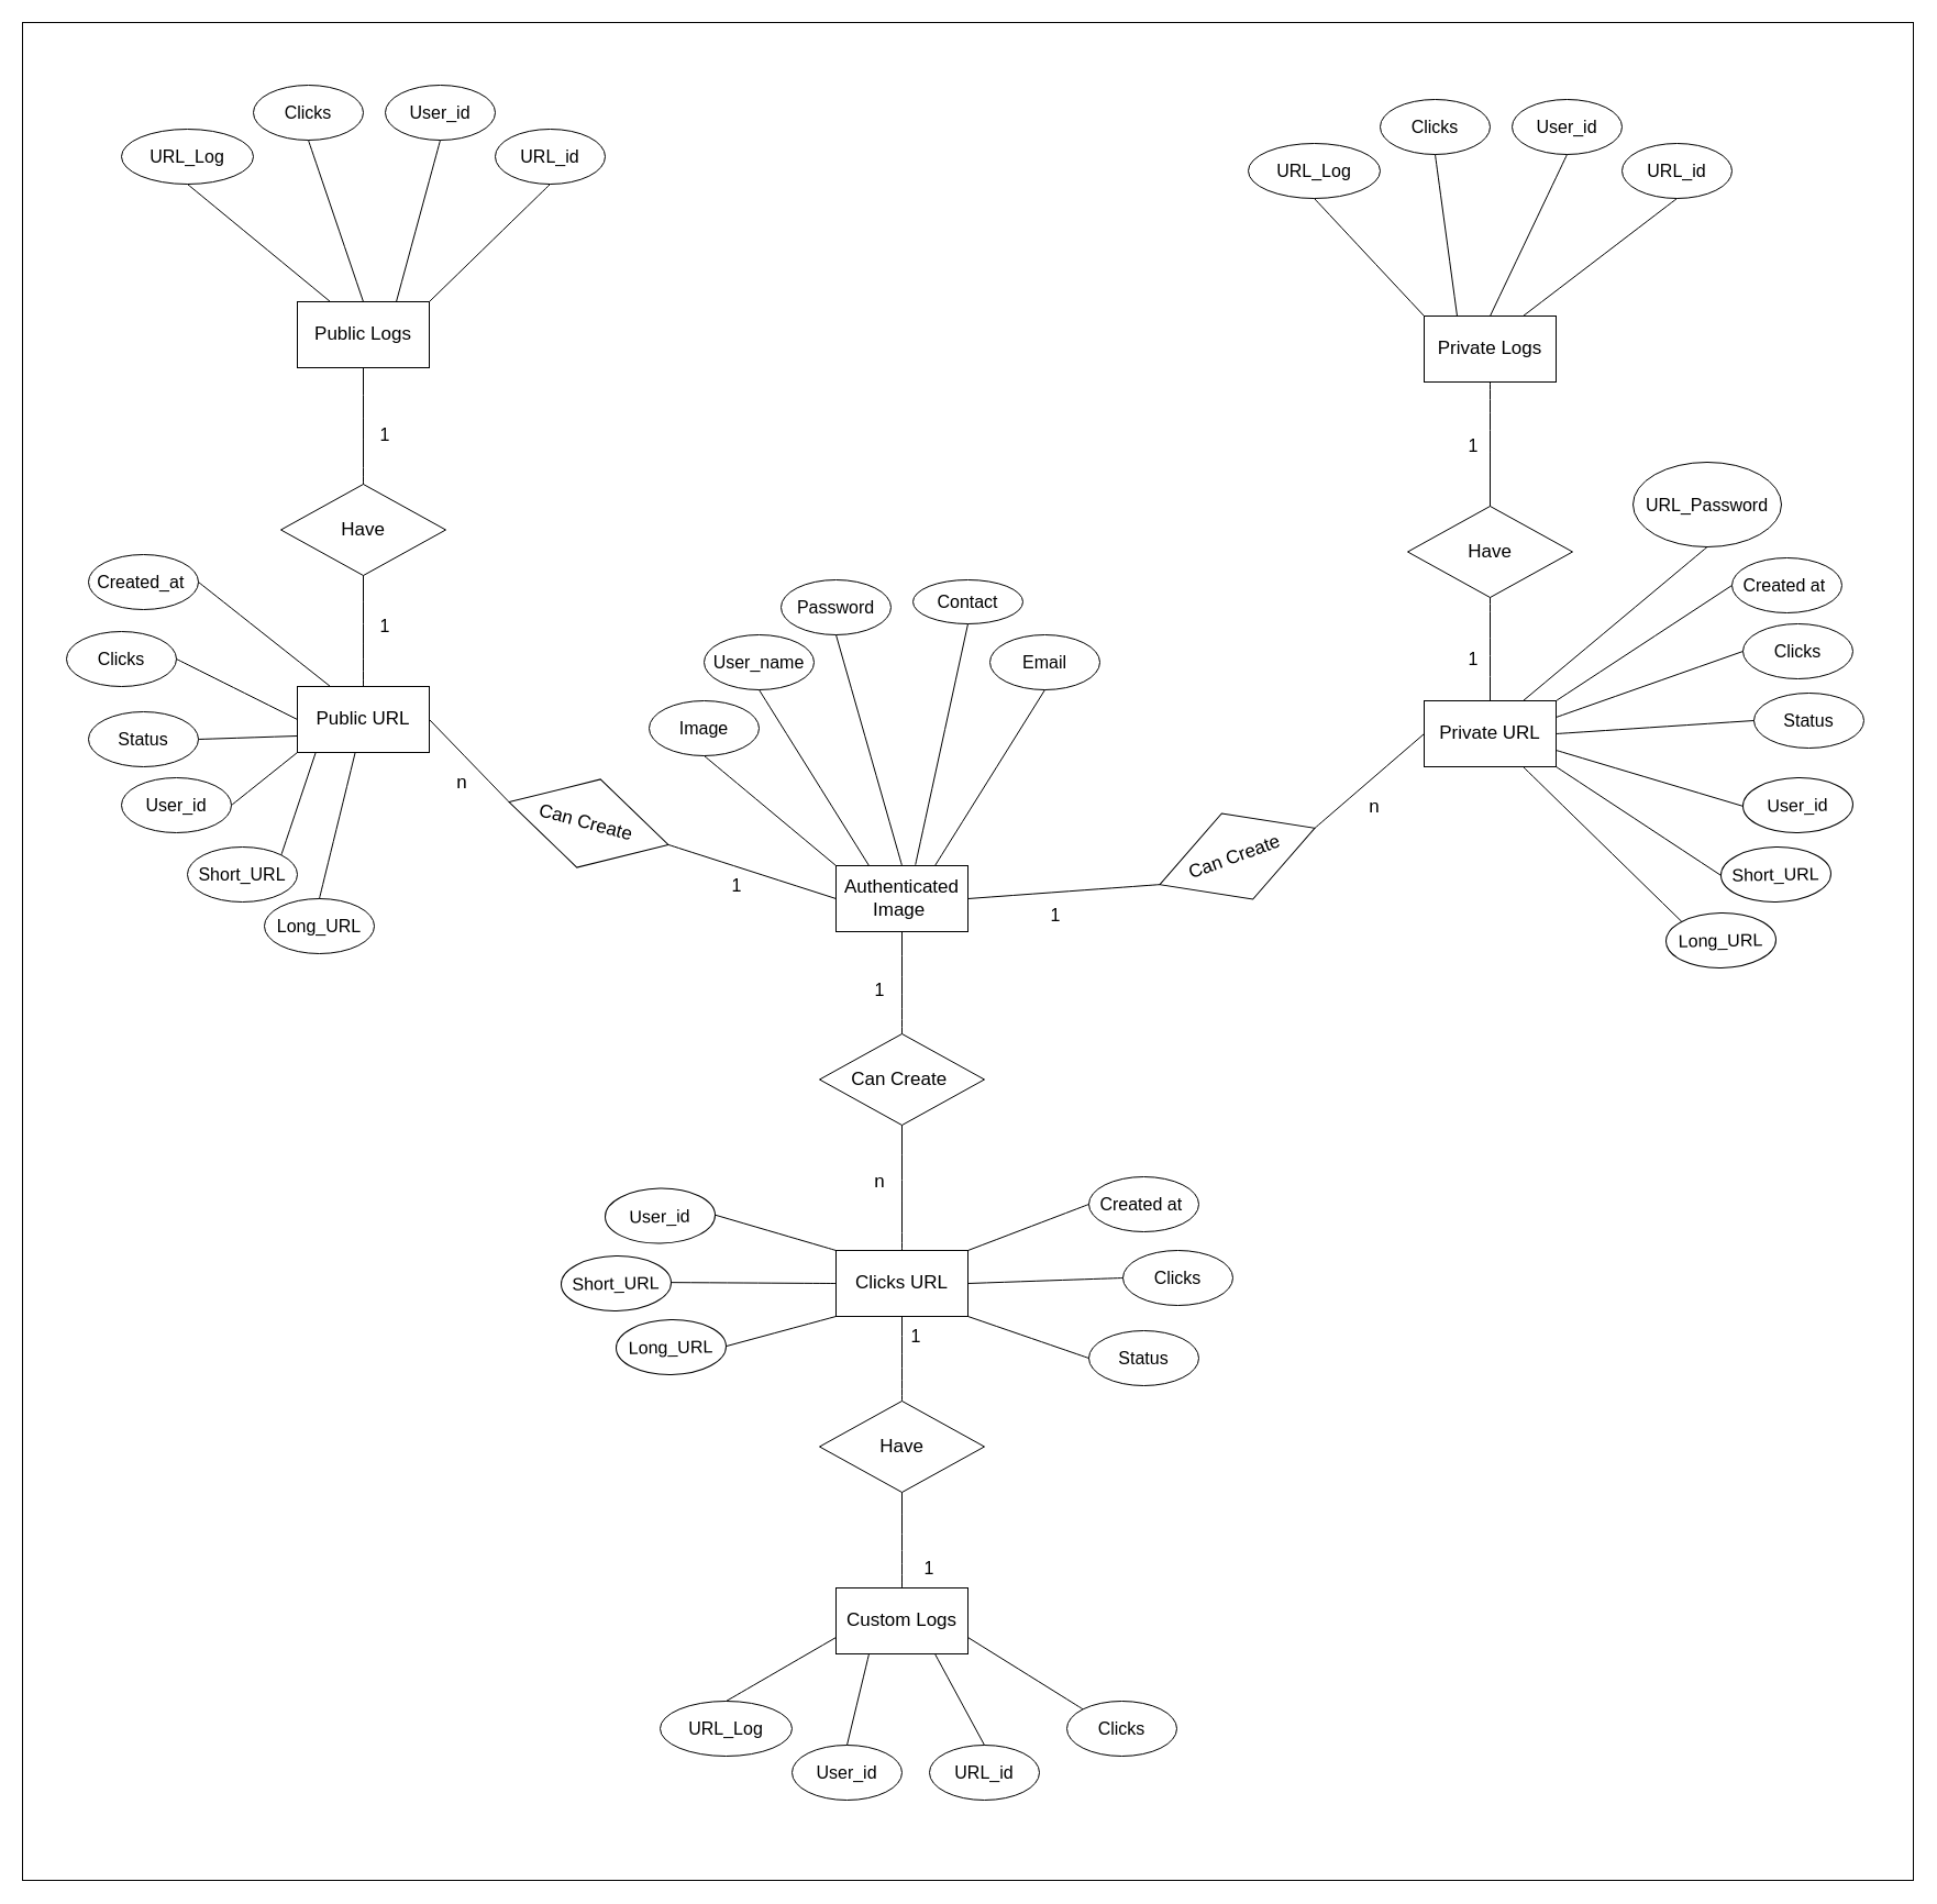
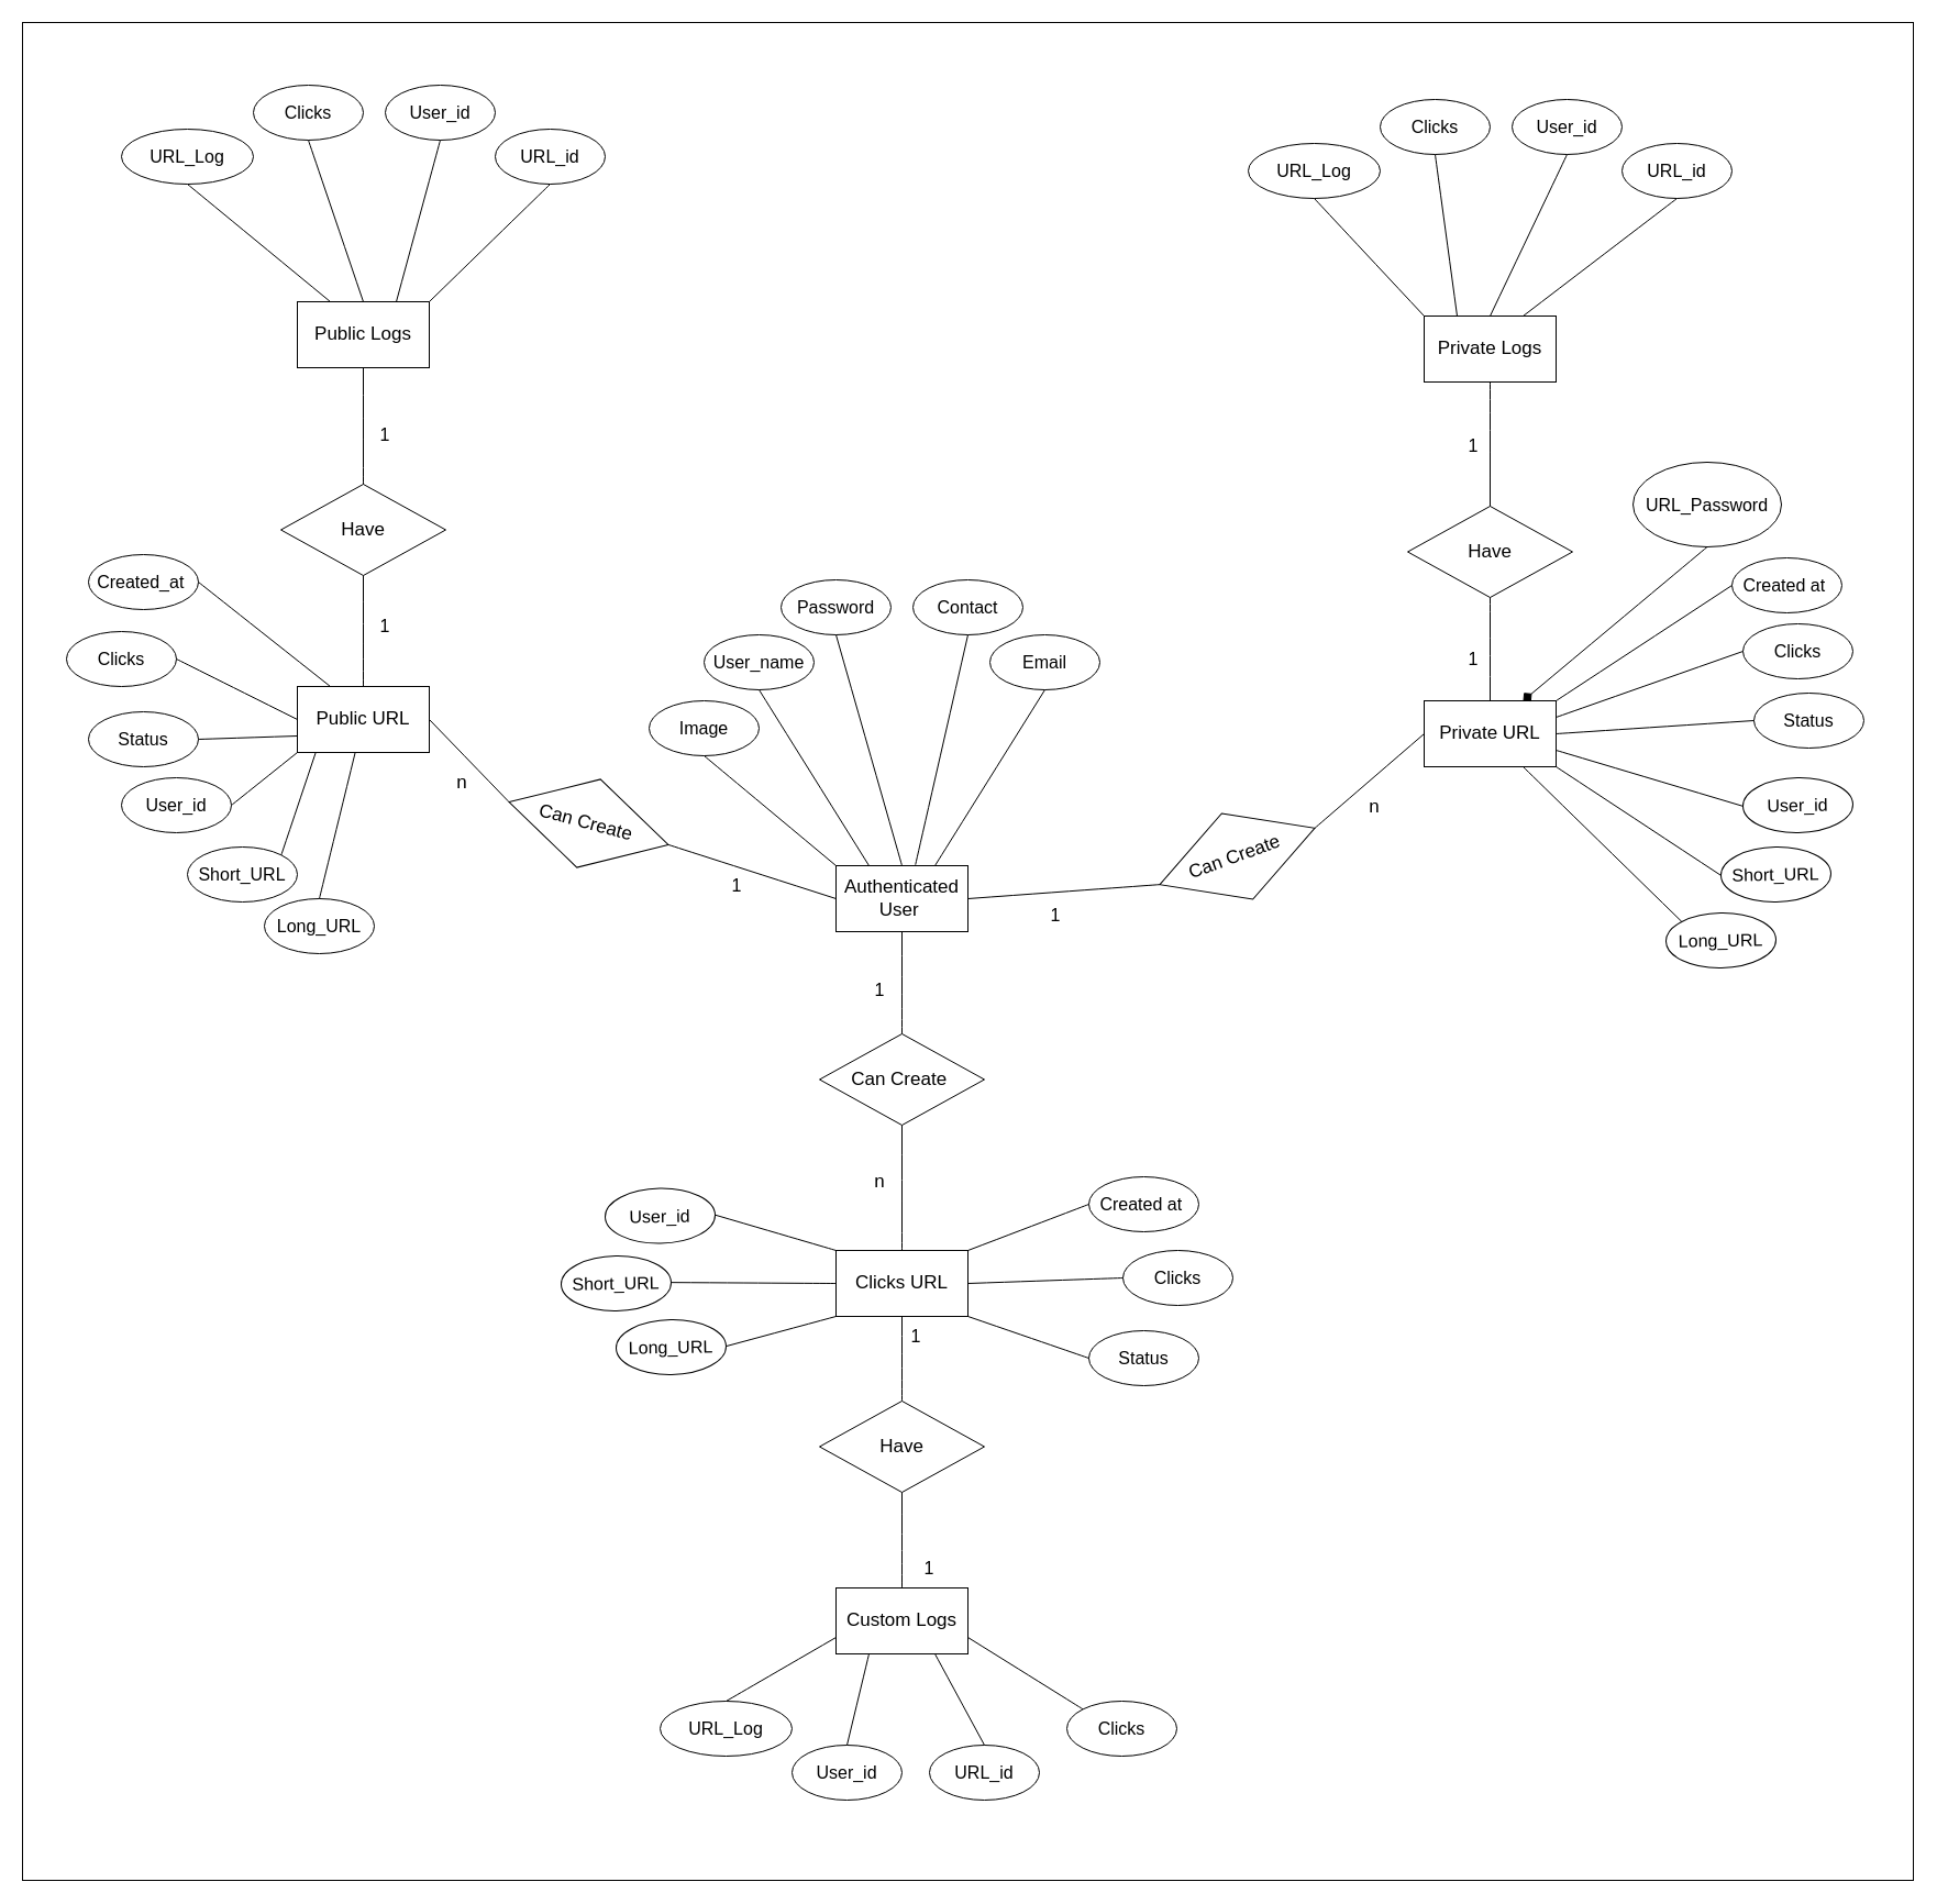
- <mxCell id="45" value="Contact" style="ellipse;whiteSpace=wrap;html=1;fontSize=16;fillColor=none;" parent="1" vertex="1"><mxGeometry x="830" y="527" width="100" height="40" as="geometry" /></mxCell>
+ <mxCell id="45" value="Contact" style="ellipse;whiteSpace=wrap;html=1;fontSize=16;fillColor=none;" parent="1" vertex="1"><mxGeometry x="830" y="527" width="100" height="50" as="geometry" /></mxCell>
- <mxCell id="56" value="" style="endArrow=none;html=1;rounded=0;fontSize=12;startSize=8;endSize=8;curved=1;exitX=0.5;exitY=1;exitDx=0;exitDy=0;entryX=0.75;entryY=0;entryDx=0;entryDy=0;" parent="1" source="22" target="5" edge="1"><mxGeometry width="50" height="50" relative="1" as="geometry"><mxPoint x="1365" y="507" as="sourcePoint" /><mxPoint x="1365" y="647" as="targetPoint" /></mxGeometry></mxCell>
+ <mxCell id="56" value="" style="endArrow=diamond;html=1;rounded=0;fontSize=12;startSize=8;endSize=8;curved=1;exitX=0.5;exitY=1;exitDx=0;exitDy=0;entryX=0.75;entryY=0;entryDx=0;entryDy=0;" parent="1" source="22" target="5" edge="1"><mxGeometry width="50" height="50" relative="1" as="geometry"><mxPoint x="1365" y="507" as="sourcePoint" /><mxPoint x="1365" y="647" as="targetPoint" /></mxGeometry></mxCell>
- <mxCell id="3" value="Authenticated Image&amp;nbsp;" style="rounded=0;whiteSpace=wrap;html=1;fillColor=none;fontSize=17;" parent="1" vertex="1"><mxGeometry x="760" y="787" width="120" height="60" as="geometry" /></mxCell>
+ <mxCell id="3" value="Authenticated User&amp;nbsp;" style="rounded=0;whiteSpace=wrap;html=1;fillColor=none;fontSize=17;" parent="1" vertex="1"><mxGeometry x="760" y="787" width="120" height="60" as="geometry" /></mxCell>
